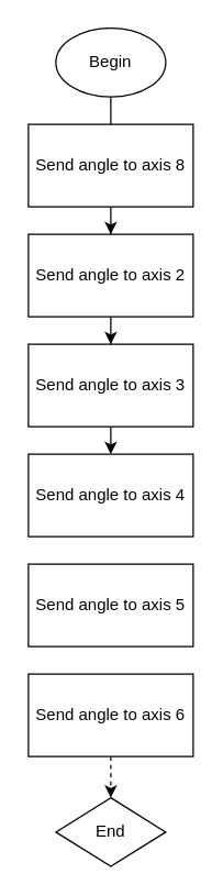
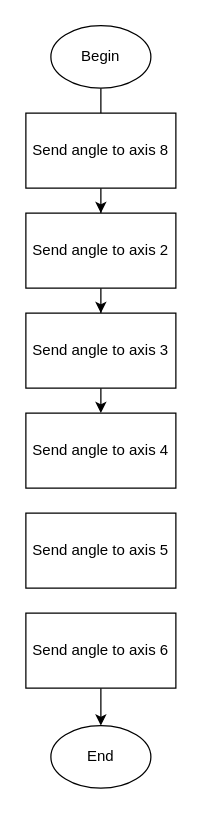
- <mxCell id="13" style="edgeStyle=orthogonalEdgeStyle;rounded=0;orthogonalLoop=1;jettySize=auto;html=1;exitX=0.5;exitY=1;exitDx=0;exitDy=0;entryX=0.5;entryY=0;entryDx=0;entryDy=0;dashed=1;" edge="1" parent="1" source="14" target="4"><mxGeometry relative="1" as="geometry" /></mxCell>
+ <mxCell id="13" style="edgeStyle=orthogonalEdgeStyle;rounded=0;orthogonalLoop=1;jettySize=auto;html=1;exitX=0.5;exitY=1;exitDx=0;exitDy=0;entryX=0.5;entryY=0;entryDx=0;entryDy=0;" edge="1" parent="1" source="14" target="4"><mxGeometry relative="1" as="geometry" /></mxCell>
- <mxCell id="4" value="End" style="rhombus;whiteSpace=wrap;html=1;" vertex="1" parent="1"><mxGeometry x="40" y="580" width="80" height="50" as="geometry" /></mxCell>
+ <mxCell id="4" value="End" style="ellipse;whiteSpace=wrap;html=1;" vertex="1" parent="1"><mxGeometry x="40" y="580" width="80" height="50" as="geometry" /></mxCell>
